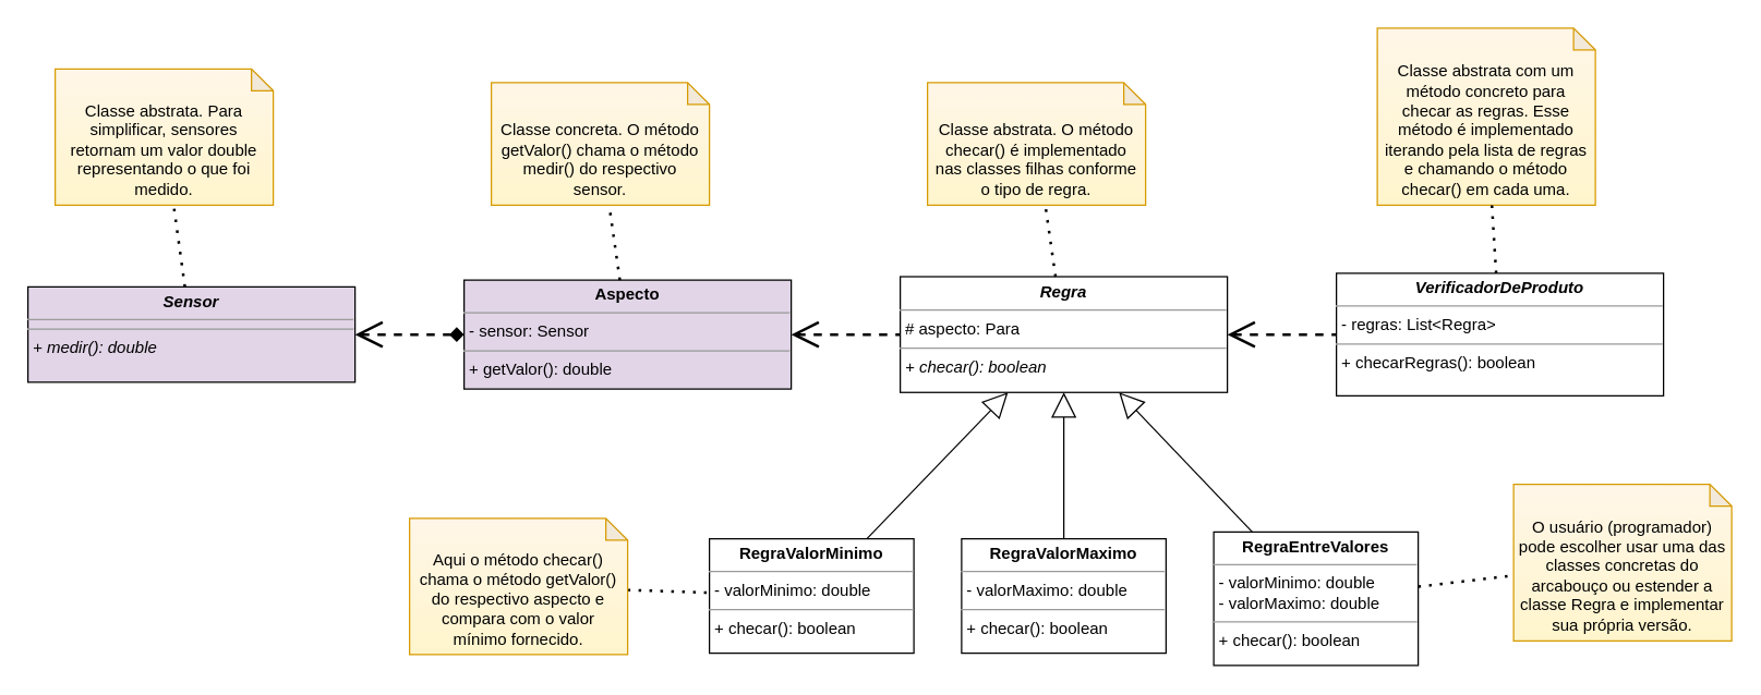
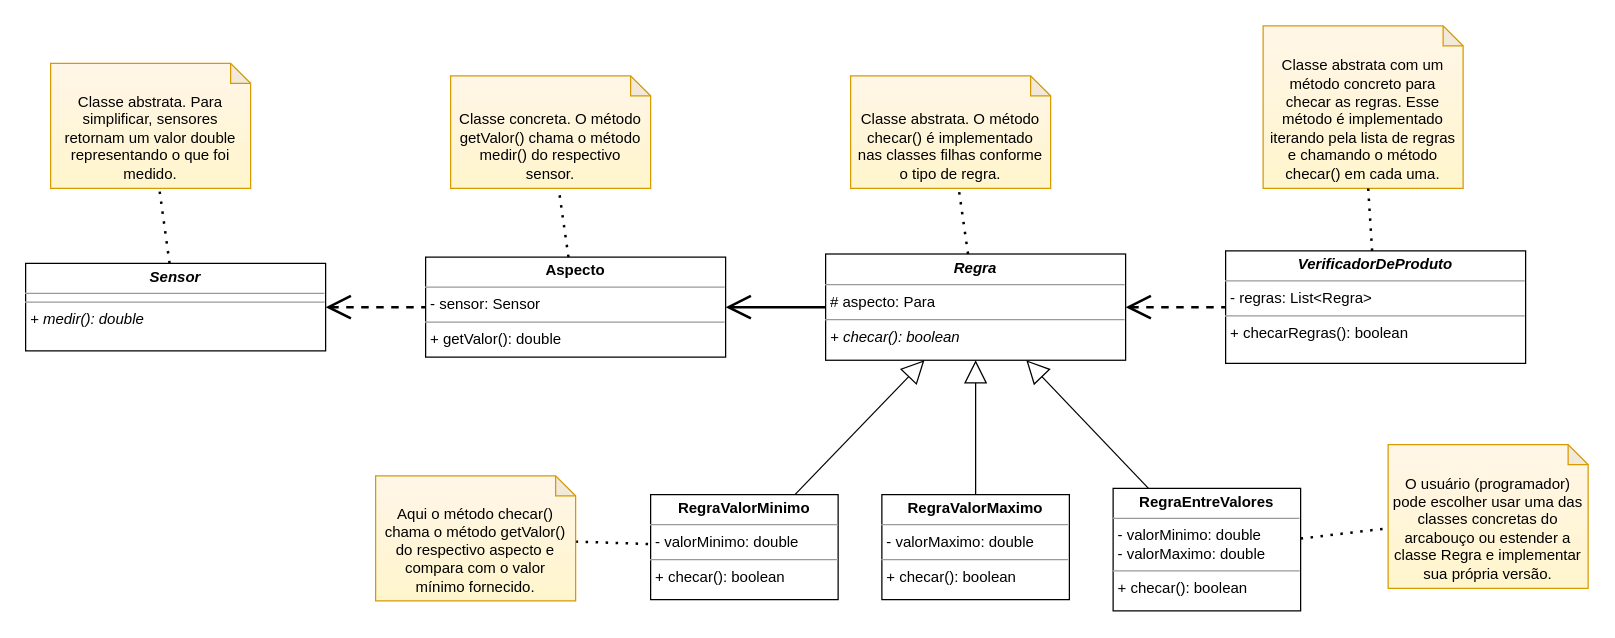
- <mxCell id="2" value="&lt;p style=&quot;margin:0px;margin-top:4px;text-align:center;&quot;&gt;&lt;i&gt;&lt;b&gt;Sensor&lt;/b&gt;&lt;/i&gt;&lt;br&gt;&lt;/p&gt;&lt;hr size=&quot;1&quot;&gt;&lt;hr size=&quot;1&quot;&gt;&lt;p style=&quot;margin:0px;margin-left:4px;&quot;&gt;&lt;i&gt;+ medir(): double&lt;/i&gt;&lt;br&gt;&lt;/p&gt;" style="verticalAlign=top;align=left;overflow=fill;fontSize=12;fontFamily=Helvetica;html=1;fillColor=#e1d5e7;" parent="1" vertex="1"><mxGeometry x="20" y="210" width="240" height="70" as="geometry" /></mxCell>
+ <mxCell id="2" value="&lt;p style=&quot;margin:0px;margin-top:4px;text-align:center;&quot;&gt;&lt;i&gt;&lt;b&gt;Sensor&lt;/b&gt;&lt;/i&gt;&lt;br&gt;&lt;/p&gt;&lt;hr size=&quot;1&quot;&gt;&lt;hr size=&quot;1&quot;&gt;&lt;p style=&quot;margin:0px;margin-left:4px;&quot;&gt;&lt;i&gt;+ medir(): double&lt;/i&gt;&lt;br&gt;&lt;/p&gt;" style="verticalAlign=top;align=left;overflow=fill;fontSize=12;fontFamily=Helvetica;html=1;" parent="1" vertex="1"><mxGeometry x="20" y="210" width="240" height="70" as="geometry" /></mxCell>
- <mxCell id="7" value="" style="endArrow=diamond;dashed=1;html=1;rounded=0;strokeColor=default;strokeWidth=2;startSize=16;endSize=6;sourcePerimeterSpacing=0;targetPerimeterSpacing=0;startArrow=open;startFill=0;" parent="1" source="2" target="3" edge="1"><mxGeometry width="50" height="50" relative="1" as="geometry"><mxPoint x="760" y="660" as="sourcePoint" /><mxPoint x="1080" y="660" as="targetPoint" /></mxGeometry></mxCell>
+ <mxCell id="7" value="" style="endArrow=none;dashed=1;html=1;rounded=0;strokeColor=default;strokeWidth=2;startSize=16;endSize=6;sourcePerimeterSpacing=0;targetPerimeterSpacing=0;startArrow=open;startFill=0;" parent="1" source="2" target="3" edge="1"><mxGeometry width="50" height="50" relative="1" as="geometry"><mxPoint x="760" y="660" as="sourcePoint" /><mxPoint x="1080" y="660" as="targetPoint" /></mxGeometry></mxCell>
- <mxCell id="3" value="&lt;p style=&quot;margin:0px;margin-top:4px;text-align:center;&quot;&gt;&lt;b&gt;Aspecto&lt;/b&gt;&lt;/p&gt;&lt;hr size=&quot;1&quot;&gt;&lt;p style=&quot;margin:0px;margin-left:4px;&quot;&gt;- sensor: Sensor&lt;br&gt;&lt;/p&gt;&lt;hr size=&quot;1&quot;&gt;&lt;p style=&quot;margin:0px;margin-left:4px;&quot;&gt;+ getValor(): double&lt;br&gt;&lt;/p&gt;" style="verticalAlign=top;align=left;overflow=fill;fontSize=12;fontFamily=Helvetica;html=1;fillColor=#e1d5e7;" parent="1" vertex="1"><mxGeometry x="340" y="205" width="240" height="80" as="geometry" /></mxCell>
+ <mxCell id="3" value="&lt;p style=&quot;margin:0px;margin-top:4px;text-align:center;&quot;&gt;&lt;b&gt;Aspecto&lt;/b&gt;&lt;/p&gt;&lt;hr size=&quot;1&quot;&gt;&lt;p style=&quot;margin:0px;margin-left:4px;&quot;&gt;- sensor: Sensor&lt;br&gt;&lt;/p&gt;&lt;hr size=&quot;1&quot;&gt;&lt;p style=&quot;margin:0px;margin-left:4px;&quot;&gt;+ getValor(): double&lt;br&gt;&lt;/p&gt;" style="verticalAlign=top;align=left;overflow=fill;fontSize=12;fontFamily=Helvetica;html=1;" parent="1" vertex="1"><mxGeometry x="340" y="205" width="240" height="80" as="geometry" /></mxCell>
- <mxCell id="6" value="" style="endArrow=none;dashed=1;html=1;rounded=0;strokeColor=default;strokeWidth=2;startSize=16;endSize=6;sourcePerimeterSpacing=0;targetPerimeterSpacing=0;startArrow=open;startFill=0;" parent="1" source="3" target="5" edge="1"><mxGeometry width="50" height="50" relative="1" as="geometry"><mxPoint x="770" y="550" as="sourcePoint" /><mxPoint x="1090" y="550" as="targetPoint" /></mxGeometry></mxCell>
+ <mxCell id="6" value="" style="endArrow=none;dashed=0;html=1;rounded=0;strokeColor=default;strokeWidth=2;startSize=16;endSize=6;sourcePerimeterSpacing=0;targetPerimeterSpacing=0;startArrow=open;startFill=0;" parent="1" source="3" target="5" edge="1"><mxGeometry width="50" height="50" relative="1" as="geometry"><mxPoint x="770" y="550" as="sourcePoint" /><mxPoint x="1090" y="550" as="targetPoint" /></mxGeometry></mxCell>
